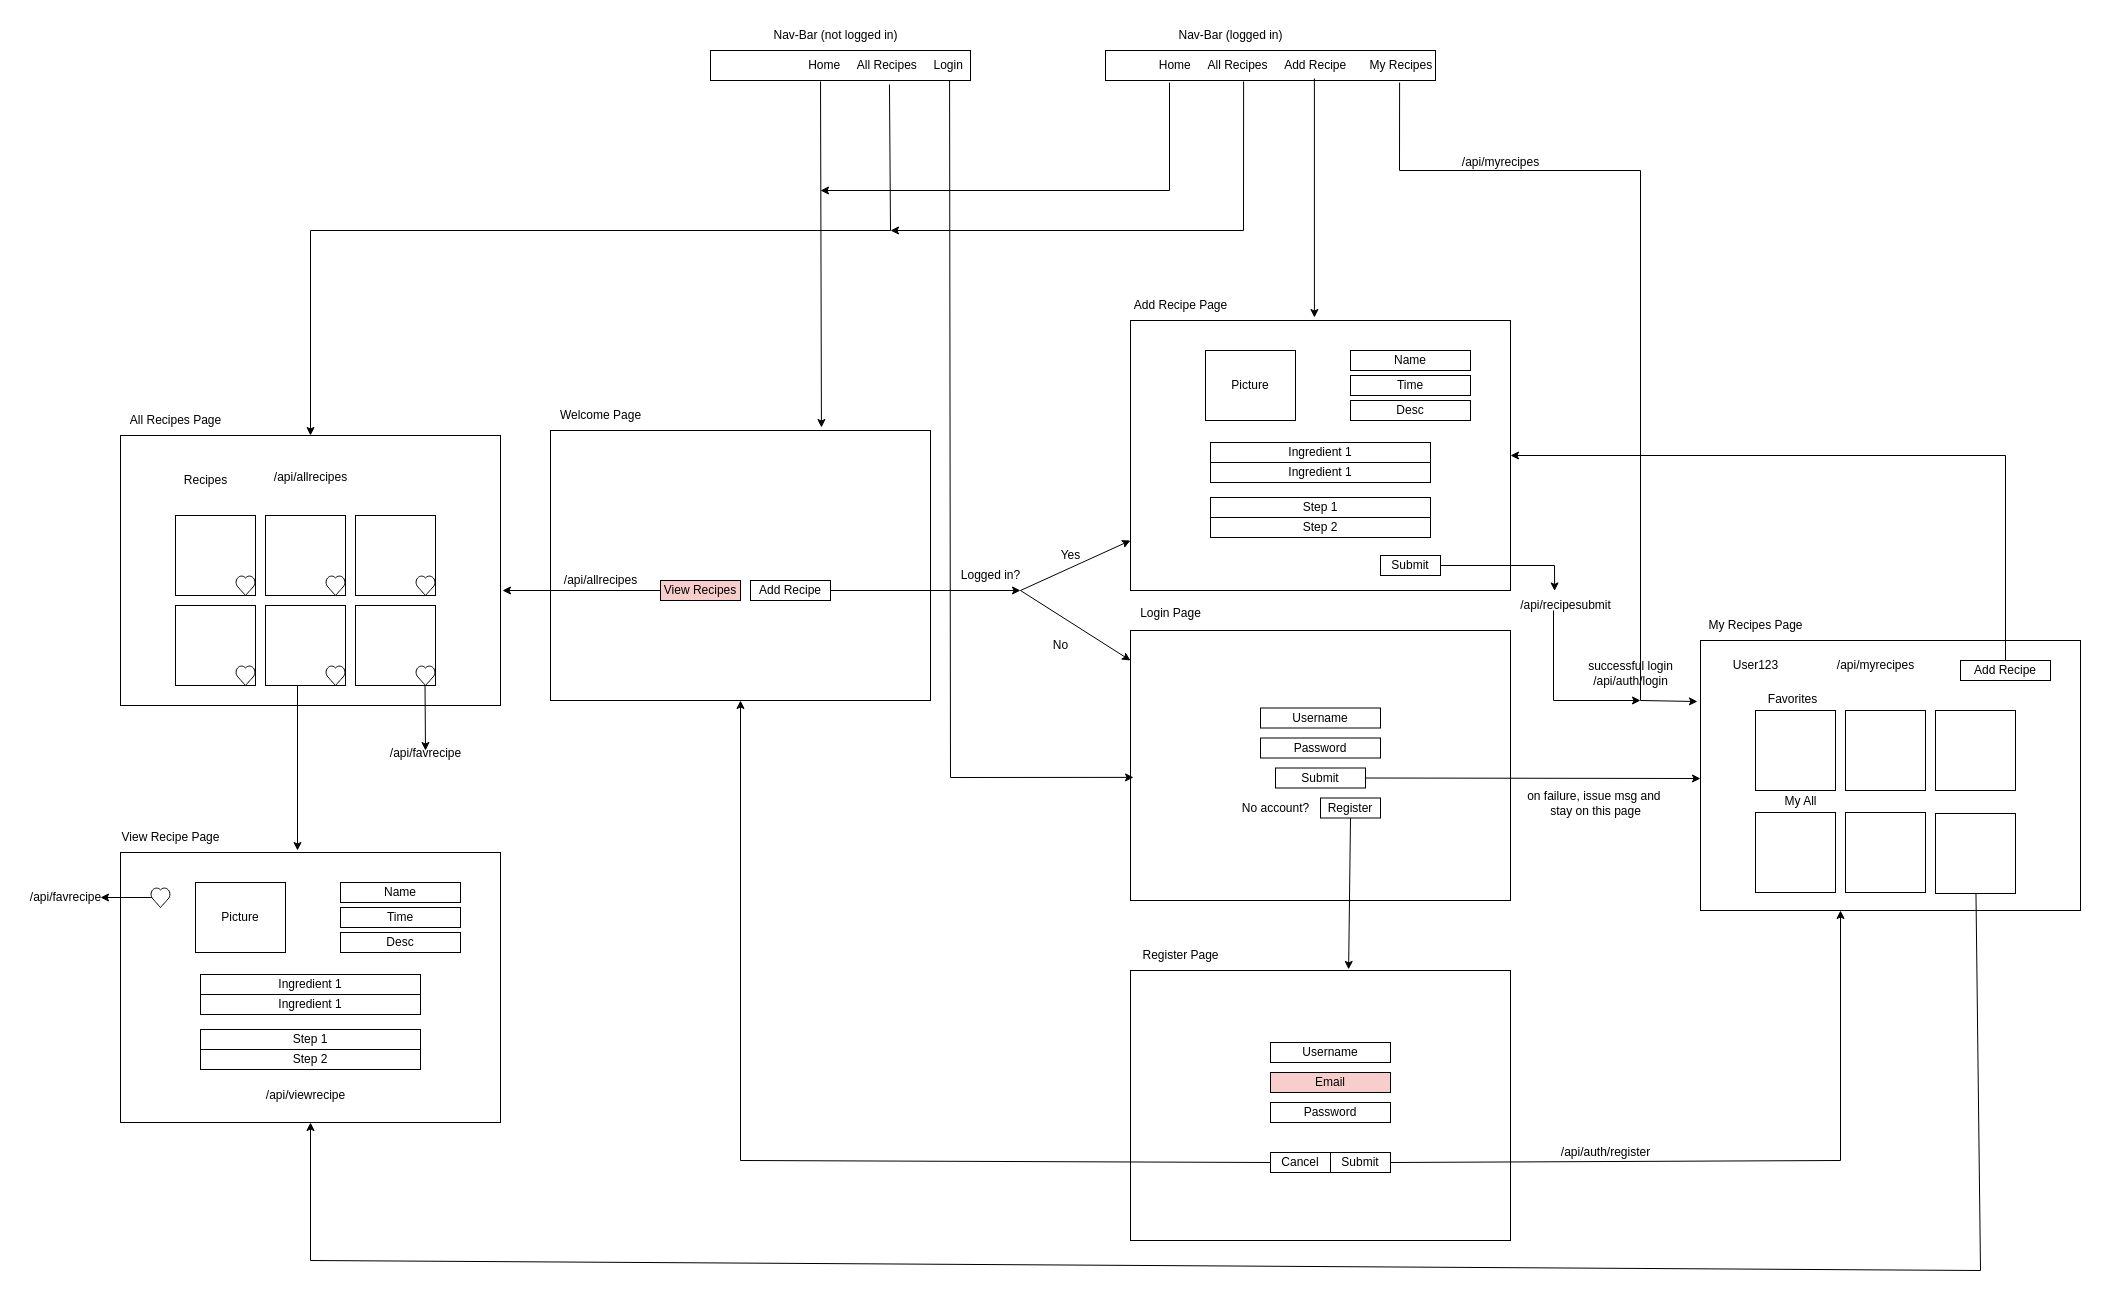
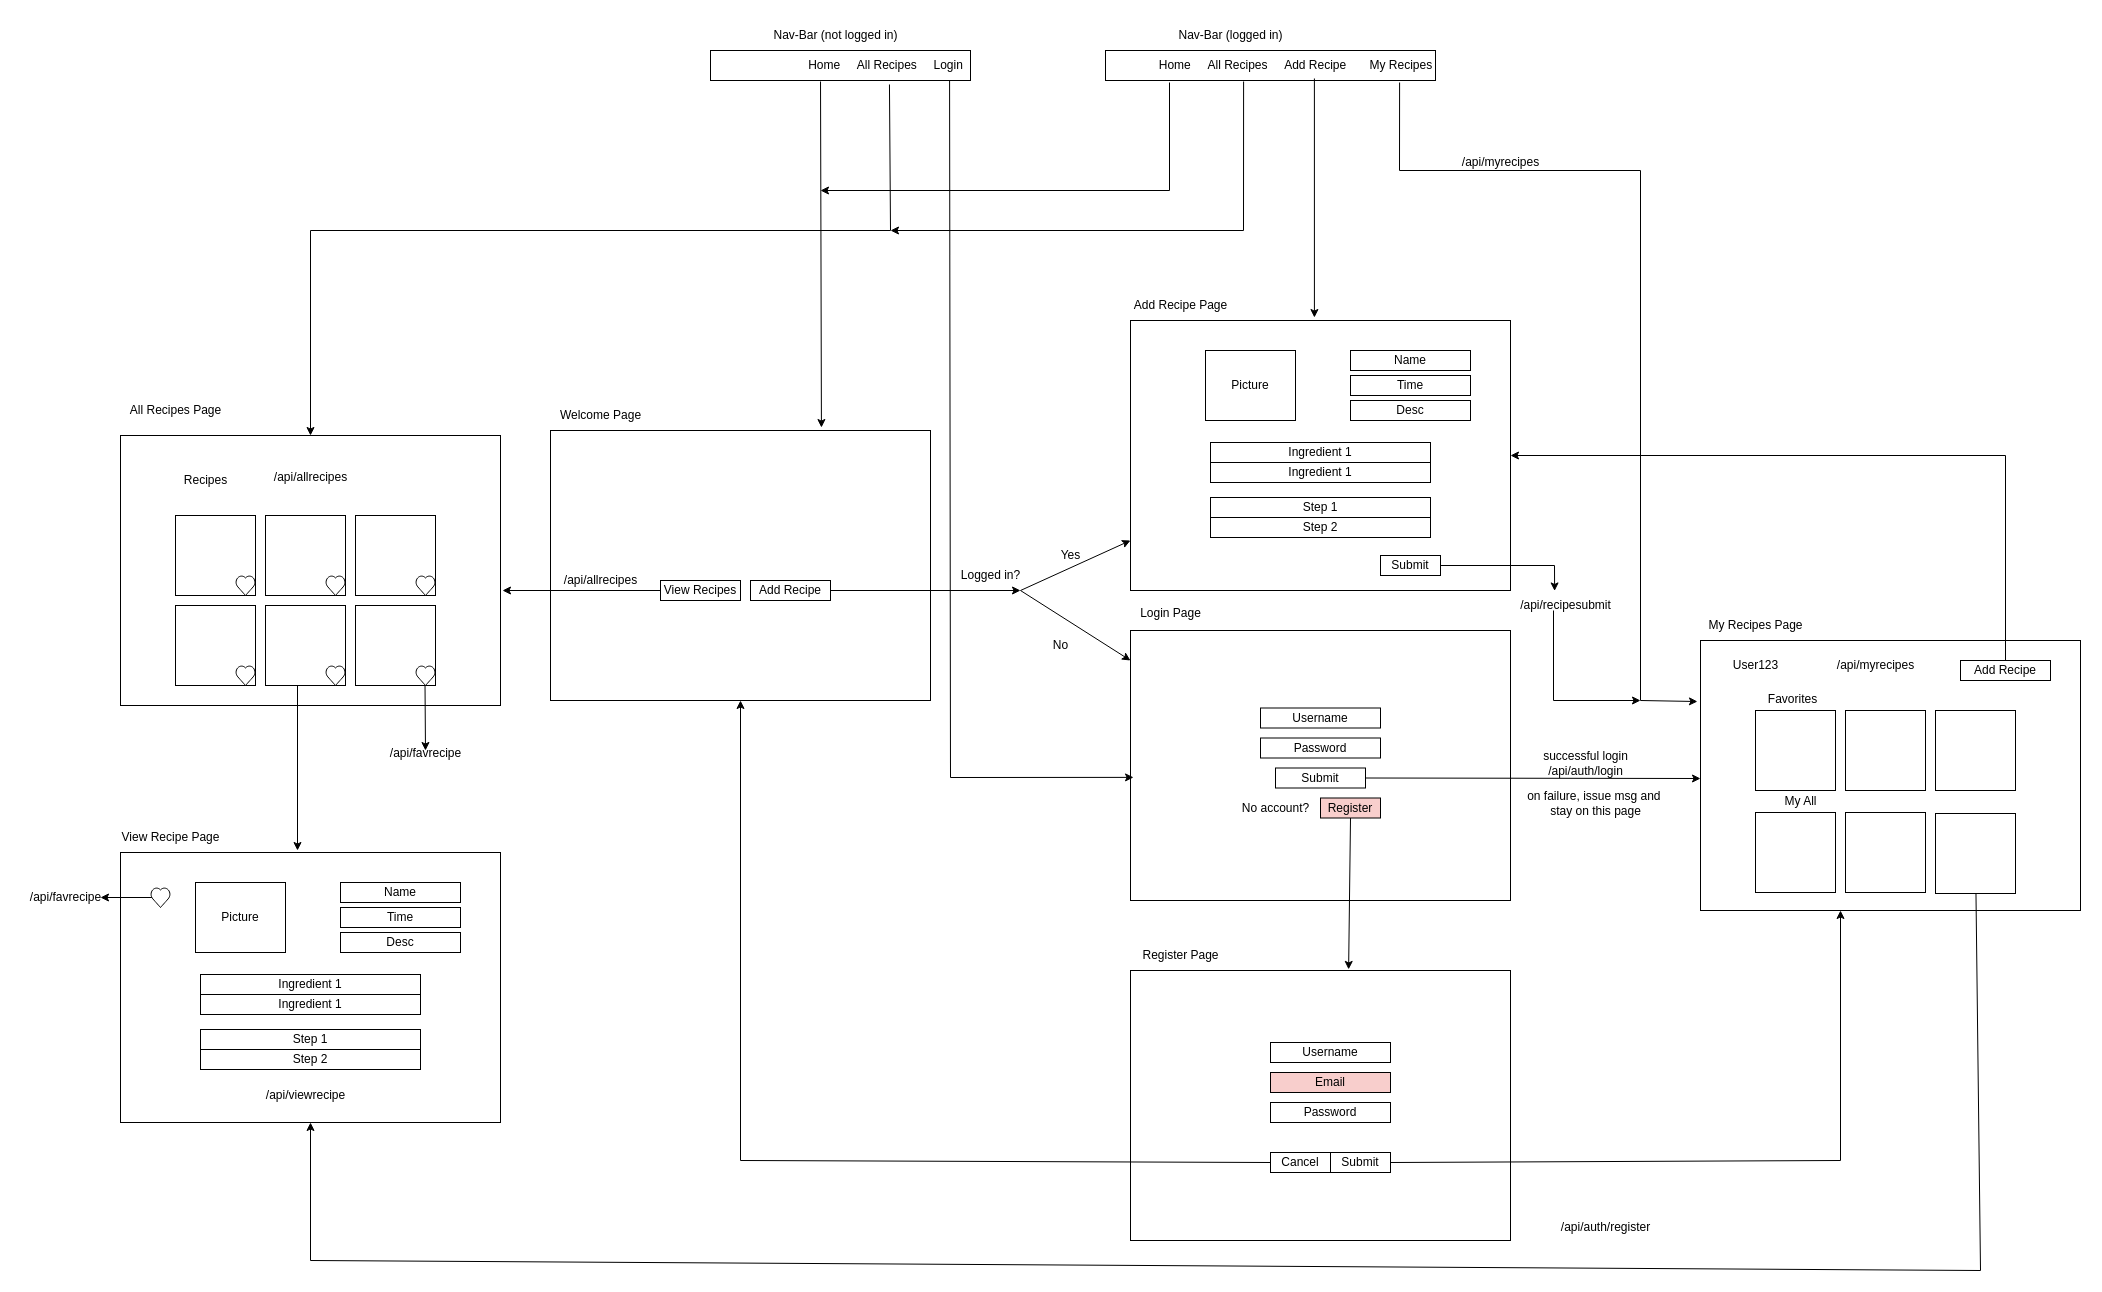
- <mxCell id="14" value="All Recipes Page" style="text;html=1;align=center;verticalAlign=middle;resizable=0;points=[];autosize=1;strokeColor=none;fillColor=none;" vertex="1" parent="1"><mxGeometry x="120" y="405" width="110" height="30" as="geometry" /></mxCell>
+ <mxCell id="14" value="All Recipes Page" style="text;html=1;align=center;verticalAlign=middle;resizable=0;points=[];autosize=1;strokeColor=none;fillColor=none;" vertex="1" parent="1"><mxGeometry x="120" y="395" width="110" height="30" as="geometry" /></mxCell>
- <mxCell id="3" value="View Recipes" style="rounded=0;whiteSpace=wrap;html=1;fillColor=#f8cecc;" vertex="1" parent="1"><mxGeometry x="660" y="580" width="80" height="20" as="geometry" /></mxCell>
+ <mxCell id="3" value="View Recipes" style="rounded=0;whiteSpace=wrap;html=1;" vertex="1" parent="1"><mxGeometry x="660" y="580" width="80" height="20" as="geometry" /></mxCell>
- <mxCell id="22" value="&lt;div&gt;successful login&lt;/div&gt;&lt;div&gt;/api/auth/login&lt;/div&gt;" style="text;html=1;align=center;verticalAlign=middle;resizable=0;points=[];autosize=1;strokeColor=none;fillColor=none;" vertex="1" parent="1"><mxGeometry x="1575" y="652.5" width="110" height="40" as="geometry" /></mxCell>
+ <mxCell id="22" value="&lt;div&gt;successful login&lt;/div&gt;&lt;div&gt;/api/auth/login&lt;/div&gt;" style="text;html=1;align=center;verticalAlign=middle;resizable=0;points=[];autosize=1;strokeColor=none;fillColor=none;" vertex="1" parent="1"><mxGeometry x="1530" y="742.5" width="110" height="40" as="geometry" /></mxCell>
- <mxCell id="20" value="Register" style="rounded=0;whiteSpace=wrap;html=1;" vertex="1" parent="1"><mxGeometry x="1320" y="797.5" width="60" height="20" as="geometry" /></mxCell>
+ <mxCell id="20" value="Register" style="rounded=0;whiteSpace=wrap;html=1;fillColor=#f8cecc;" vertex="1" parent="1"><mxGeometry x="1320" y="797.5" width="60" height="20" as="geometry" /></mxCell>
- <mxCell id="105" value="/api/auth/register" style="text;html=1;align=center;verticalAlign=middle;resizable=0;points=[];autosize=1;strokeColor=none;fillColor=none;" vertex="1" parent="1"><mxGeometry x="1550" y="1137" width="110" height="30" as="geometry" /></mxCell>
+ <mxCell id="105" value="/api/auth/register" style="text;html=1;align=center;verticalAlign=middle;resizable=0;points=[];autosize=1;strokeColor=none;fillColor=none;" vertex="1" parent="1"><mxGeometry x="1550" y="1212" width="110" height="30" as="geometry" /></mxCell>
